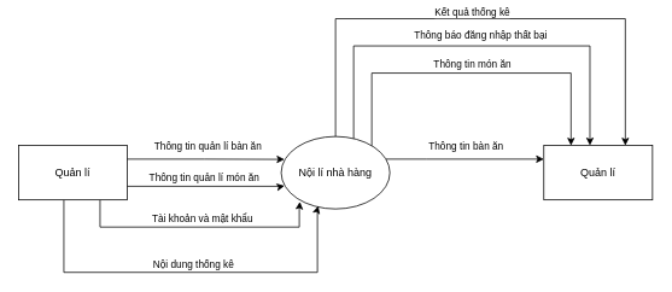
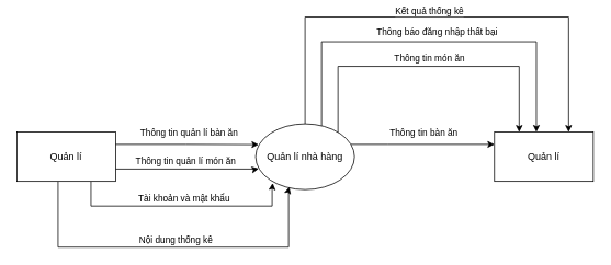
- <mxCell id="6" value="Nội lí nhà hàng" style="ellipse;whiteSpace=wrap;html=1;" parent="1" vertex="1"><mxGeometry x="310" y="150" width="120" height="80" as="geometry" /></mxCell>
+ <mxCell id="6" value="Quản lí nhà hàng" style="ellipse;whiteSpace=wrap;html=1;" parent="1" vertex="1"><mxGeometry x="310" y="150" width="120" height="80" as="geometry" /></mxCell>
